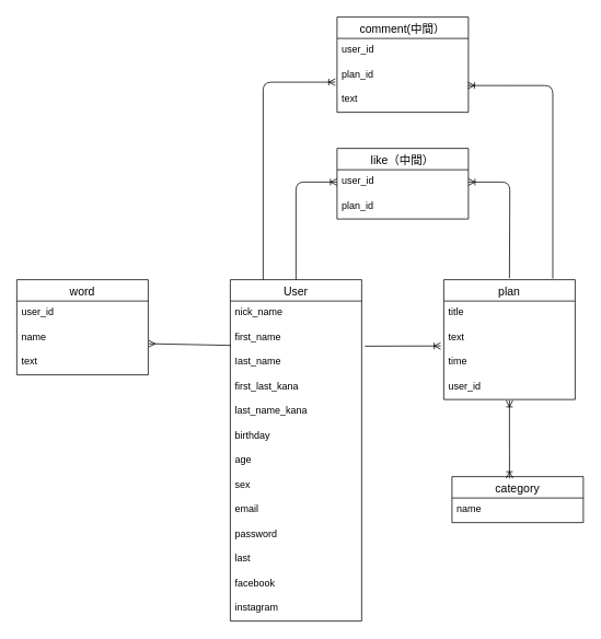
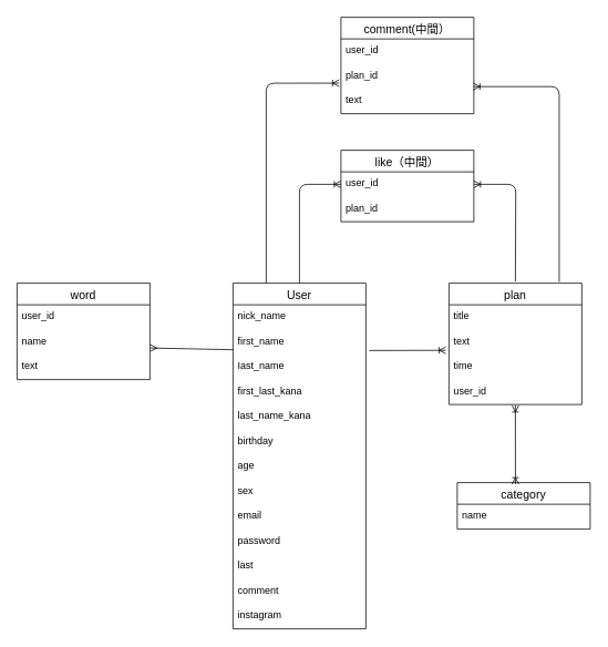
- <mxCell id="14" value="facebook" style="text;strokeColor=none;fillColor=none;spacingLeft=4;spacingRight=4;overflow=hidden;rotatable=0;points=[[0,0.5],[1,0.5]];portConstraint=eastwest;fontSize=12;" parent="2" vertex="1"><mxGeometry y="356" width="160" height="30" as="geometry" /></mxCell>
+ <mxCell id="14" value="comment" style="text;strokeColor=none;fillColor=none;spacingLeft=4;spacingRight=4;overflow=hidden;rotatable=0;points=[[0,0.5],[1,0.5]];portConstraint=eastwest;fontSize=12;" parent="2" vertex="1"><mxGeometry y="356" width="160" height="30" as="geometry" /></mxCell>
